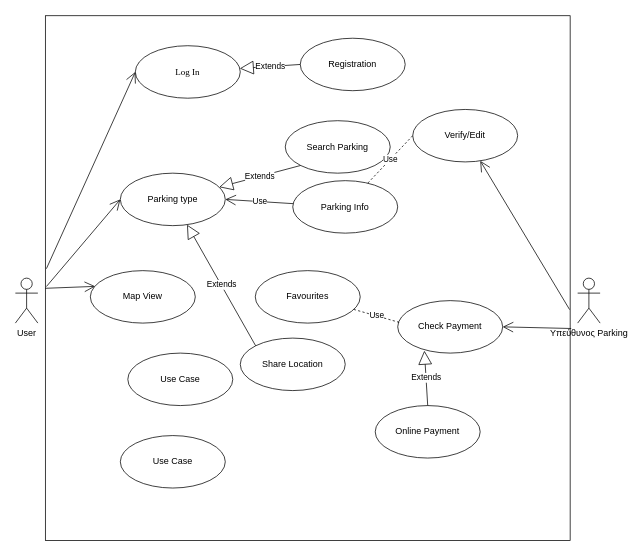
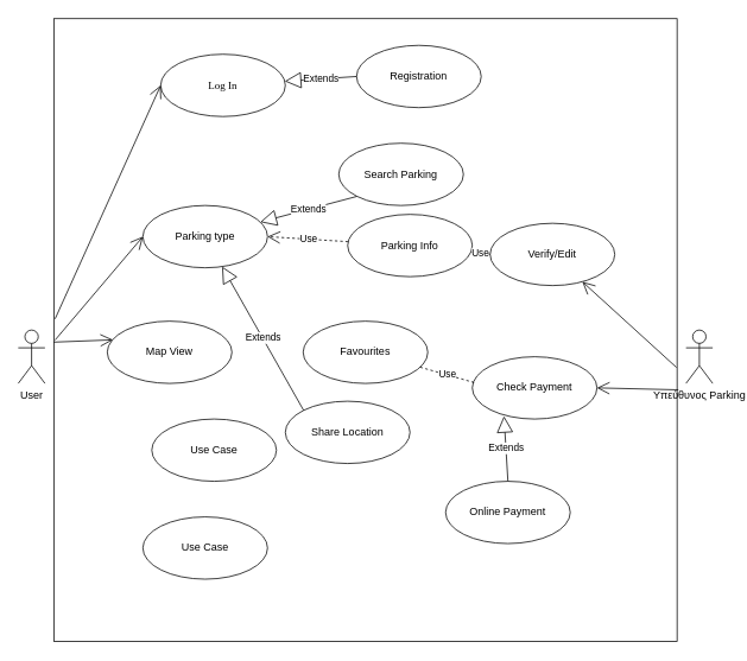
- <mxCell id="24" value="Verify/Edit" style="ellipse;whiteSpace=wrap;html=1;" vertex="1" parent="1"><mxGeometry x="550" y="145" width="140" height="70" as="geometry" /></mxCell>
+ <mxCell id="24" value="Verify/Edit" style="ellipse;whiteSpace=wrap;html=1;" vertex="1" parent="1"><mxGeometry x="550" y="250" width="140" height="70" as="geometry" /></mxCell>
- <mxCell id="17" value="Use" style="endArrow=open;endSize=12;dashed=0;html=1;rounded=0;entryX=1;entryY=0.5;entryDx=0;entryDy=0;" edge="1" parent="1" source="9" target="5"><mxGeometry width="160" relative="1" as="geometry"><mxPoint x="320" y="490" as="sourcePoint" /><mxPoint x="480" y="490" as="targetPoint" /></mxGeometry></mxCell>
+ <mxCell id="17" value="Use" style="endArrow=open;endSize=12;dashed=1;html=1;rounded=0;entryX=1;entryY=0.5;entryDx=0;entryDy=0;" edge="1" parent="1" source="9" target="5"><mxGeometry width="160" relative="1" as="geometry"><mxPoint x="320" y="490" as="sourcePoint" /><mxPoint x="480" y="490" as="targetPoint" /></mxGeometry></mxCell>
